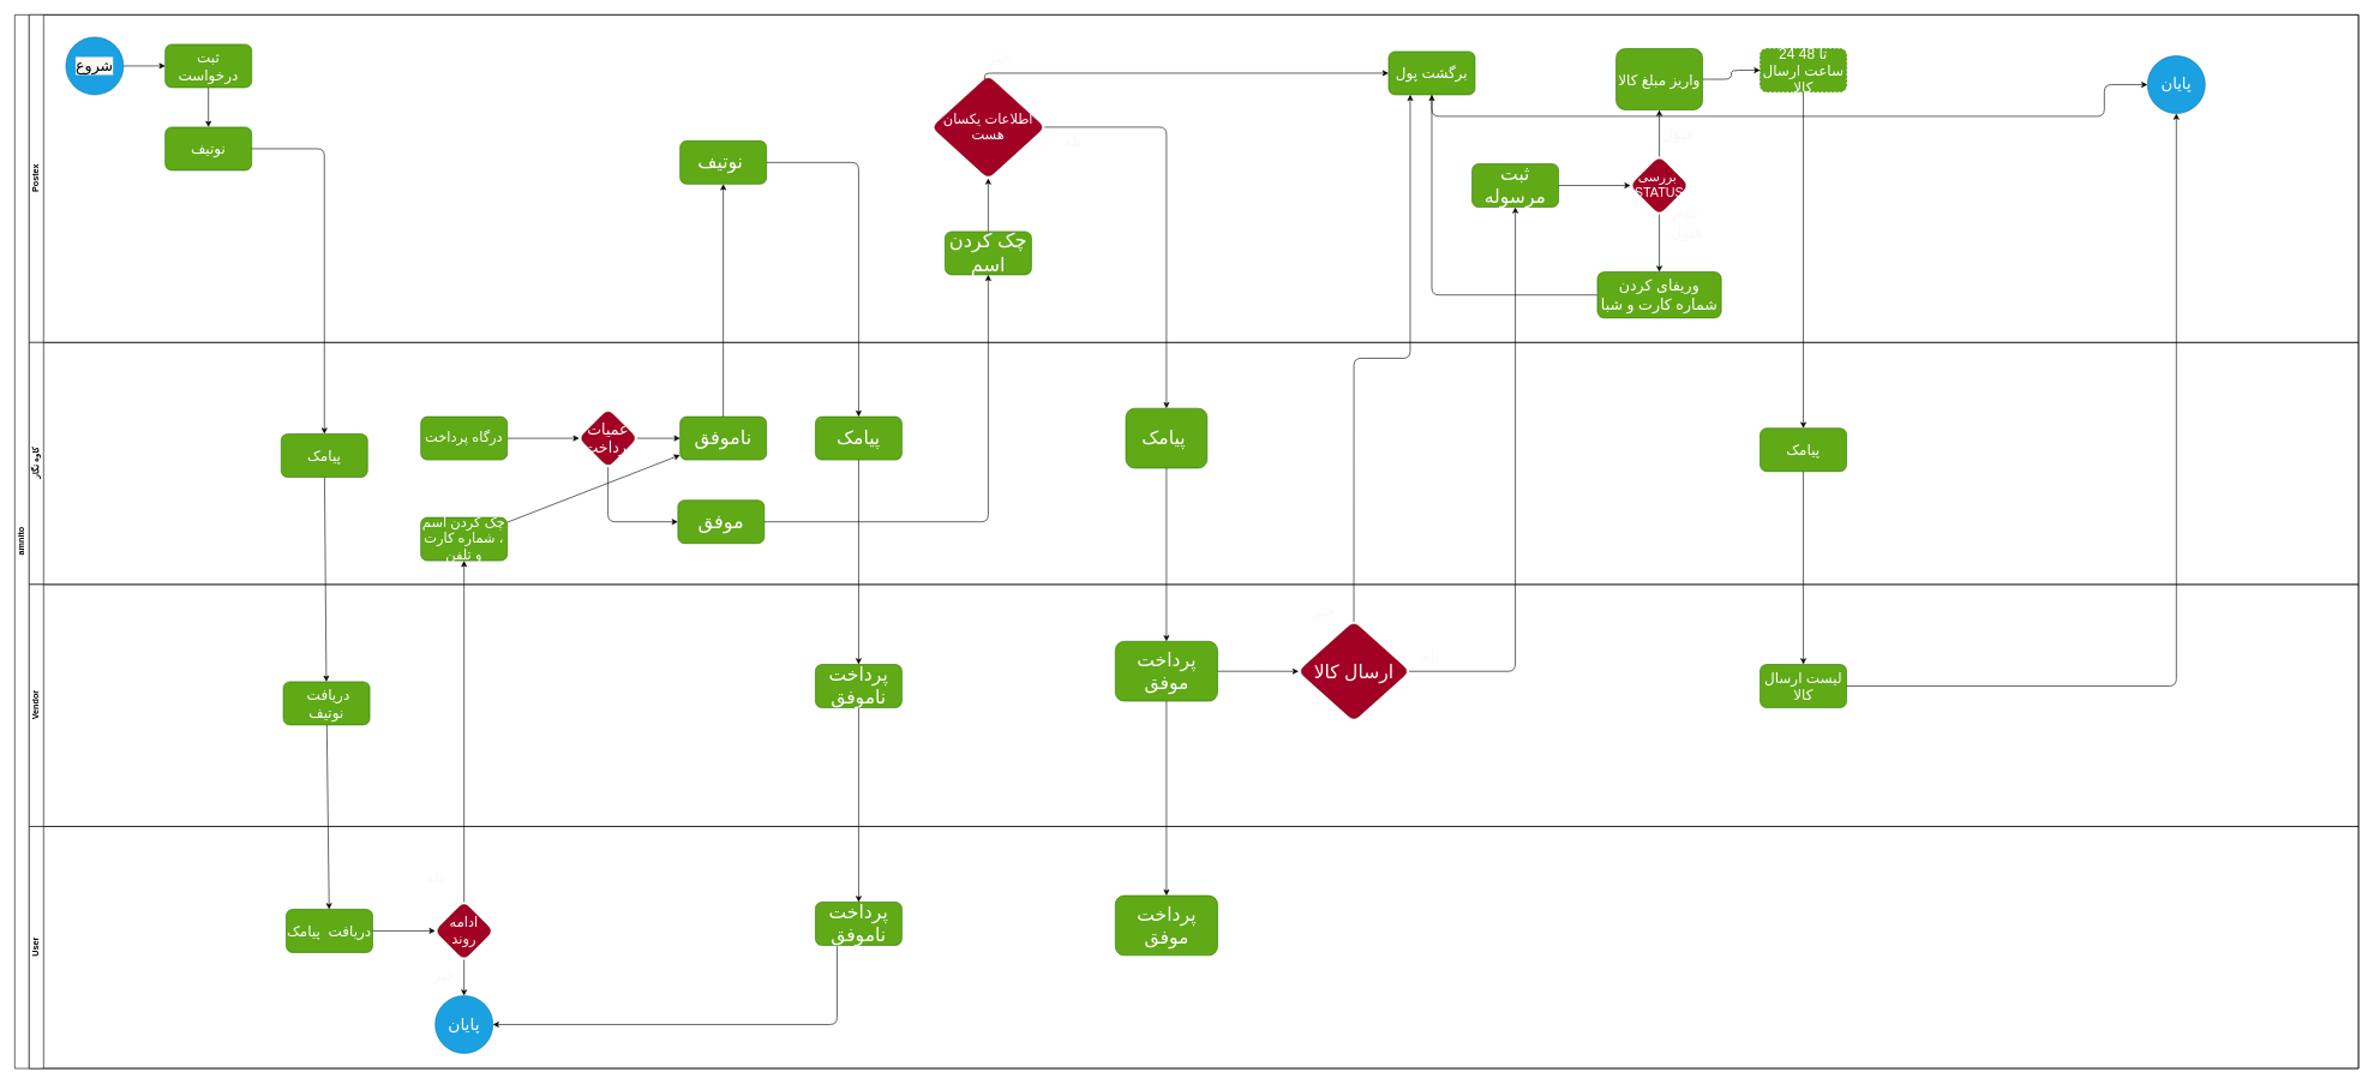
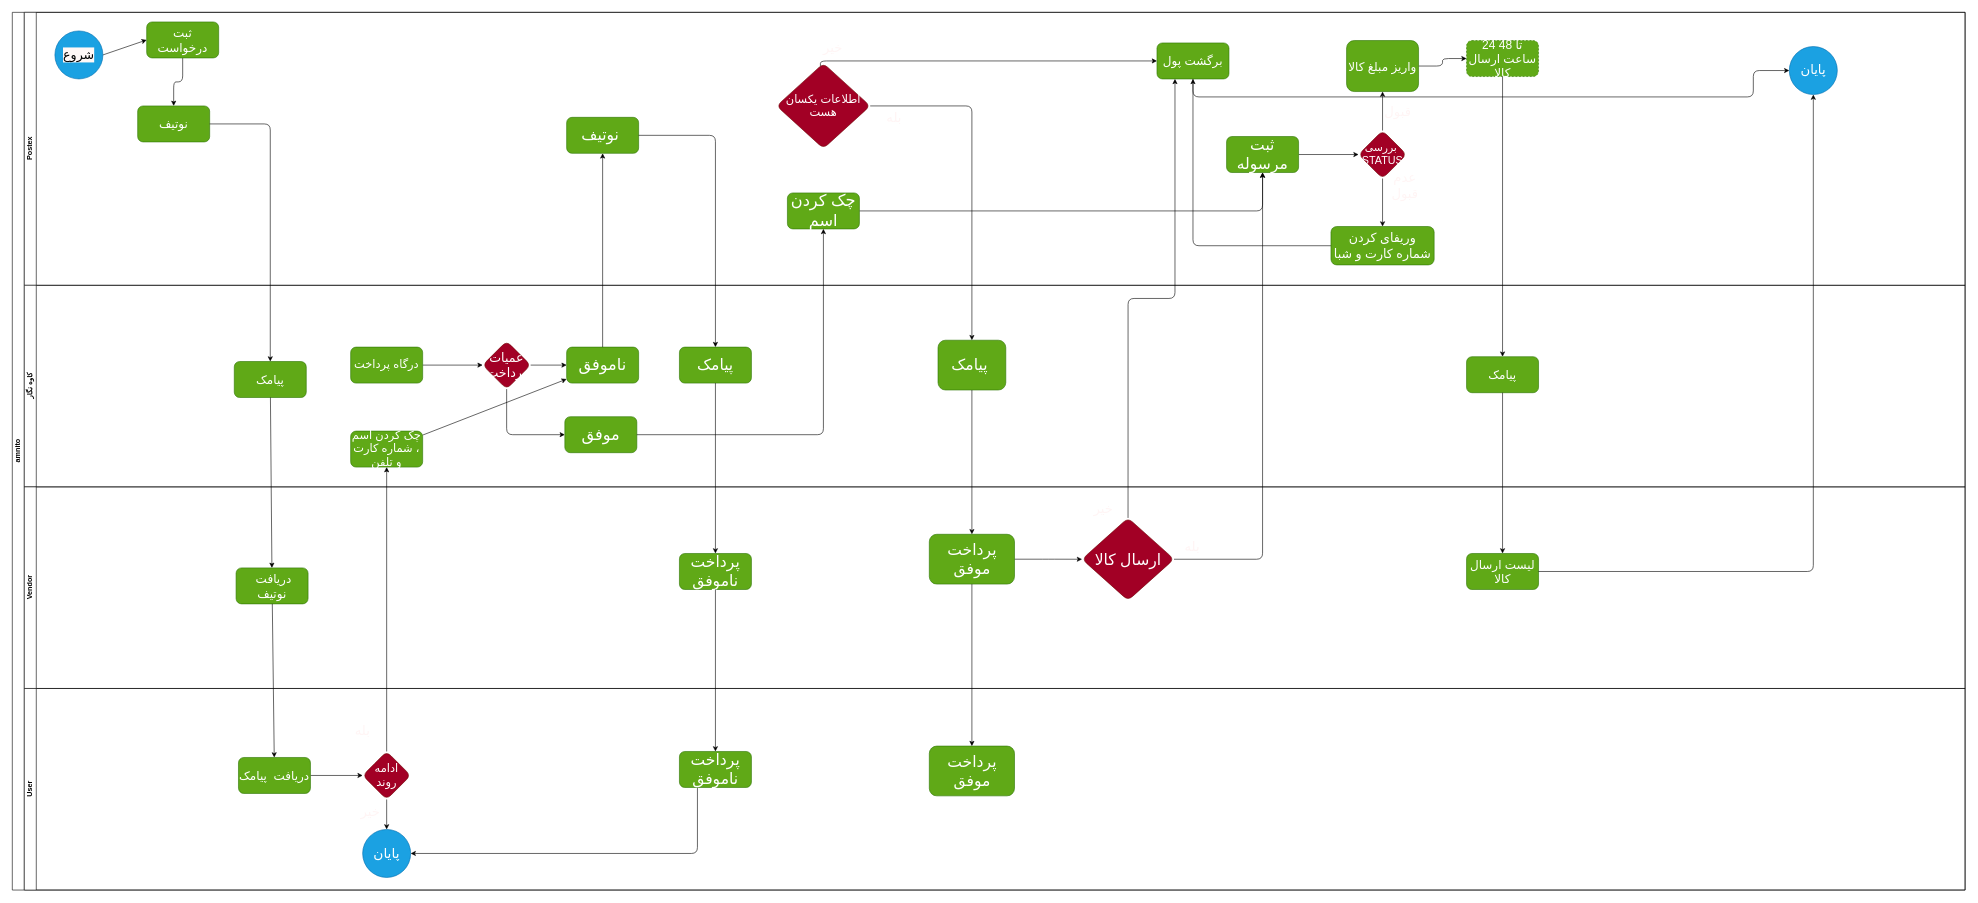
- <mxCell id="5" value="&lt;font style=&quot;font-size: 20px;&quot;&gt;ثبت درخواست&lt;/font&gt;" style="rounded=1;whiteSpace=wrap;html=1;fillColor=#60a917;fontColor=#ffffff;strokeColor=#2D7600;" vertex="1" parent="3"><mxGeometry x="189" y="41" width="120" height="60" as="geometry" /></mxCell>
+ <mxCell id="5" value="&lt;font style=&quot;font-size: 20px;&quot;&gt;ثبت درخواست&lt;/font&gt;" style="rounded=1;whiteSpace=wrap;html=1;fillColor=#60a917;fontColor=#ffffff;strokeColor=#2D7600;" vertex="1" parent="3"><mxGeometry x="204" y="16" width="120" height="60" as="geometry" /></mxCell>
- <mxCell id="10" value="" style="edgeStyle=orthogonalEdgeStyle;html=1;fontSize=26;fontColor=#000000;" edge="1" parent="3" source="11" target="13"><mxGeometry relative="1" as="geometry" /></mxCell>
+ <mxCell id="10" value="" style="edgeStyle=orthogonalEdgeStyle;html=1;fontSize=26;fontColor=#000000;" edge="1" parent="3" source="11" target="17"><mxGeometry relative="1" as="geometry" /></mxCell>
